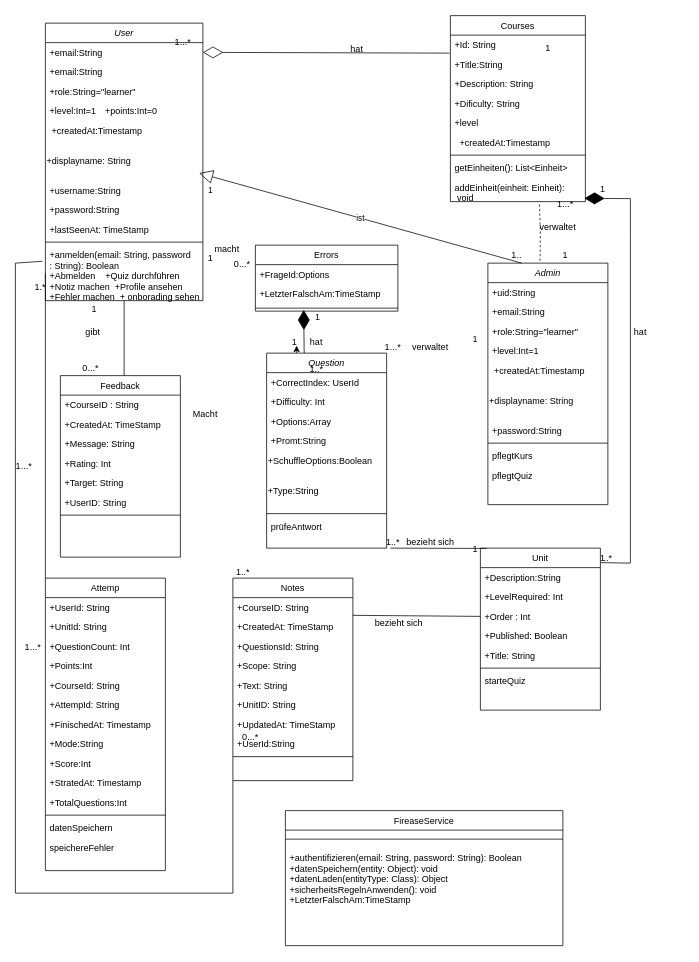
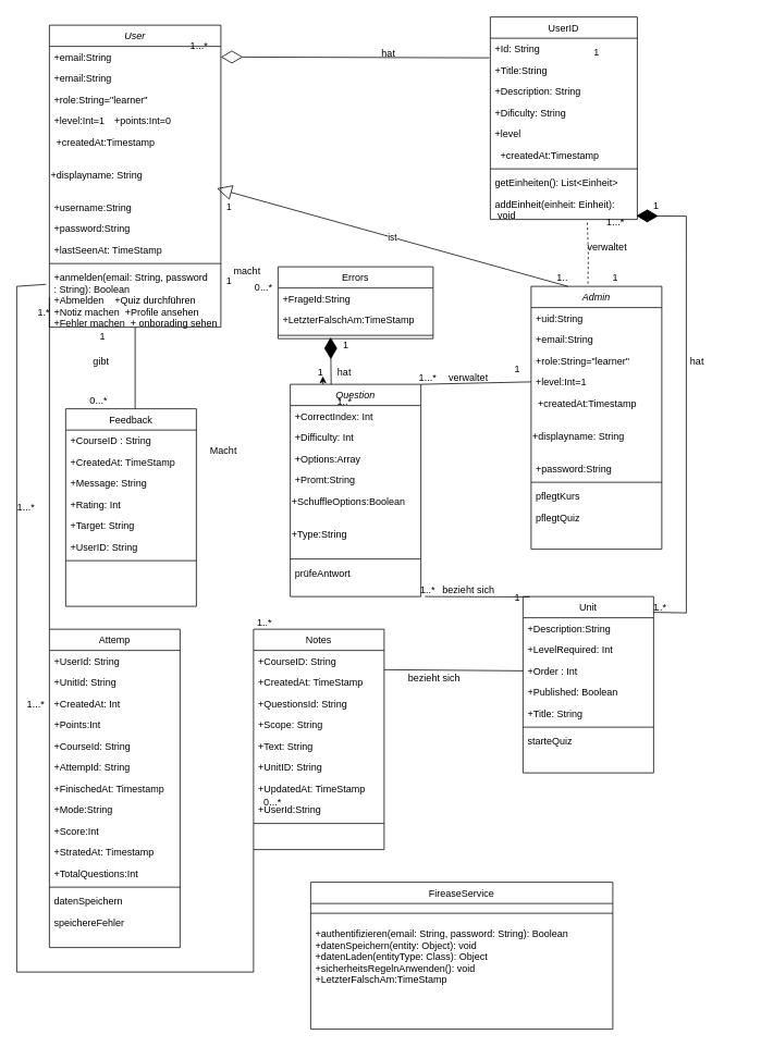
- <mxCell id="18" value="Courses" style="swimlane;fontStyle=0;align=center;verticalAlign=top;childLayout=stackLayout;horizontal=1;startSize=26;horizontalStack=0;resizeParent=1;resizeLast=0;collapsible=1;marginBottom=0;rounded=0;shadow=0;strokeWidth=1;" parent="1" vertex="1"><mxGeometry x="600" y="20" width="180" height="248" as="geometry"><mxRectangle x="550" y="140" width="160" height="26" as="alternateBounds" /></mxGeometry></mxCell>
+ <mxCell id="18" value="UserID" style="swimlane;fontStyle=0;align=center;verticalAlign=top;childLayout=stackLayout;horizontal=1;startSize=26;horizontalStack=0;resizeParent=1;resizeLast=0;collapsible=1;marginBottom=0;rounded=0;shadow=0;strokeWidth=1;" parent="1" vertex="1"><mxGeometry x="600" y="20" width="180" height="248" as="geometry"><mxRectangle x="550" y="140" width="160" height="26" as="alternateBounds" /></mxGeometry></mxCell>
- <mxCell id="15" value="+FrageId:Options" style="text;align=left;verticalAlign=top;spacingLeft=4;spacingRight=4;overflow=hidden;rotatable=0;points=[[0,0.5],[1,0.5]];portConstraint=eastwest;" parent="14" vertex="1"><mxGeometry y="26" width="190" height="26" as="geometry" /></mxCell>
+ <mxCell id="15" value="+FrageId:String" style="text;align=left;verticalAlign=top;spacingLeft=4;spacingRight=4;overflow=hidden;rotatable=0;points=[[0,0.5],[1,0.5]];portConstraint=eastwest;" parent="14" vertex="1"><mxGeometry y="26" width="190" height="26" as="geometry" /></mxCell>
+ <mxCell id="111" value="" style="endArrow=none;html=1;rounded=0;entryX=0;entryY=0.5;entryDx=0;entryDy=0;exitX=1;exitY=0;exitDx=0;exitDy=0;" parent="1" source="92" target="32" edge="1"><mxGeometry width="50" height="50" relative="1" as="geometry"><mxPoint x="560" y="668" as="sourcePoint" /><mxPoint x="560" y="590" as="targetPoint" /></mxGeometry></mxCell>
- <mxCell id="93" value="+CorrectIndex: UserId" style="text;align=left;verticalAlign=top;spacingLeft=4;spacingRight=4;overflow=hidden;rotatable=0;points=[[0,0.5],[1,0.5]];portConstraint=eastwest;" parent="92" vertex="1"><mxGeometry y="26" width="160" height="26" as="geometry" /></mxCell>
+ <mxCell id="93" value="+CorrectIndex: Int" style="text;align=left;verticalAlign=top;spacingLeft=4;spacingRight=4;overflow=hidden;rotatable=0;points=[[0,0.5],[1,0.5]];portConstraint=eastwest;" parent="92" vertex="1"><mxGeometry y="26" width="160" height="26" as="geometry" /></mxCell>
- <mxCell id="53" value="+QuestionCount: Int" style="text;align=left;verticalAlign=top;spacingLeft=4;spacingRight=4;overflow=hidden;rotatable=0;points=[[0,0.5],[1,0.5]];portConstraint=eastwest;rounded=0;shadow=0;html=0;" parent="50" vertex="1"><mxGeometry y="78" width="160" height="26" as="geometry" /></mxCell>
+ <mxCell id="53" value="+CreatedAt: Int" style="text;align=left;verticalAlign=top;spacingLeft=4;spacingRight=4;overflow=hidden;rotatable=0;points=[[0,0.5],[1,0.5]];portConstraint=eastwest;rounded=0;shadow=0;html=0;" parent="50" vertex="1"><mxGeometry y="78" width="160" height="26" as="geometry" /></mxCell>
